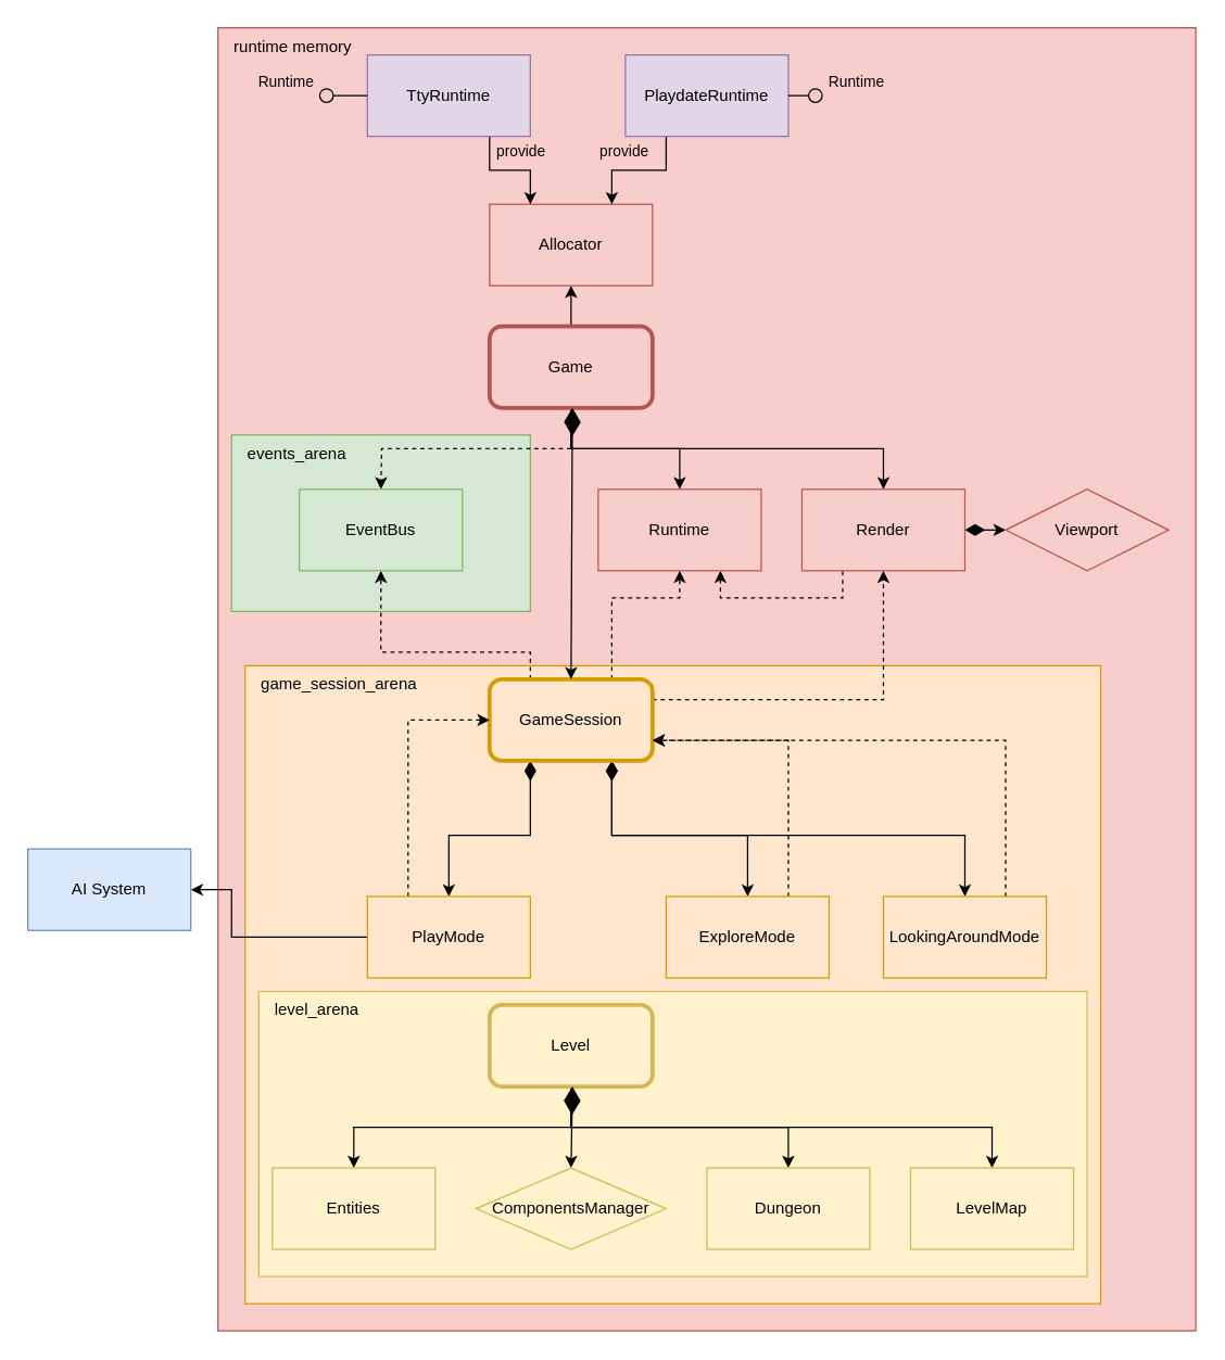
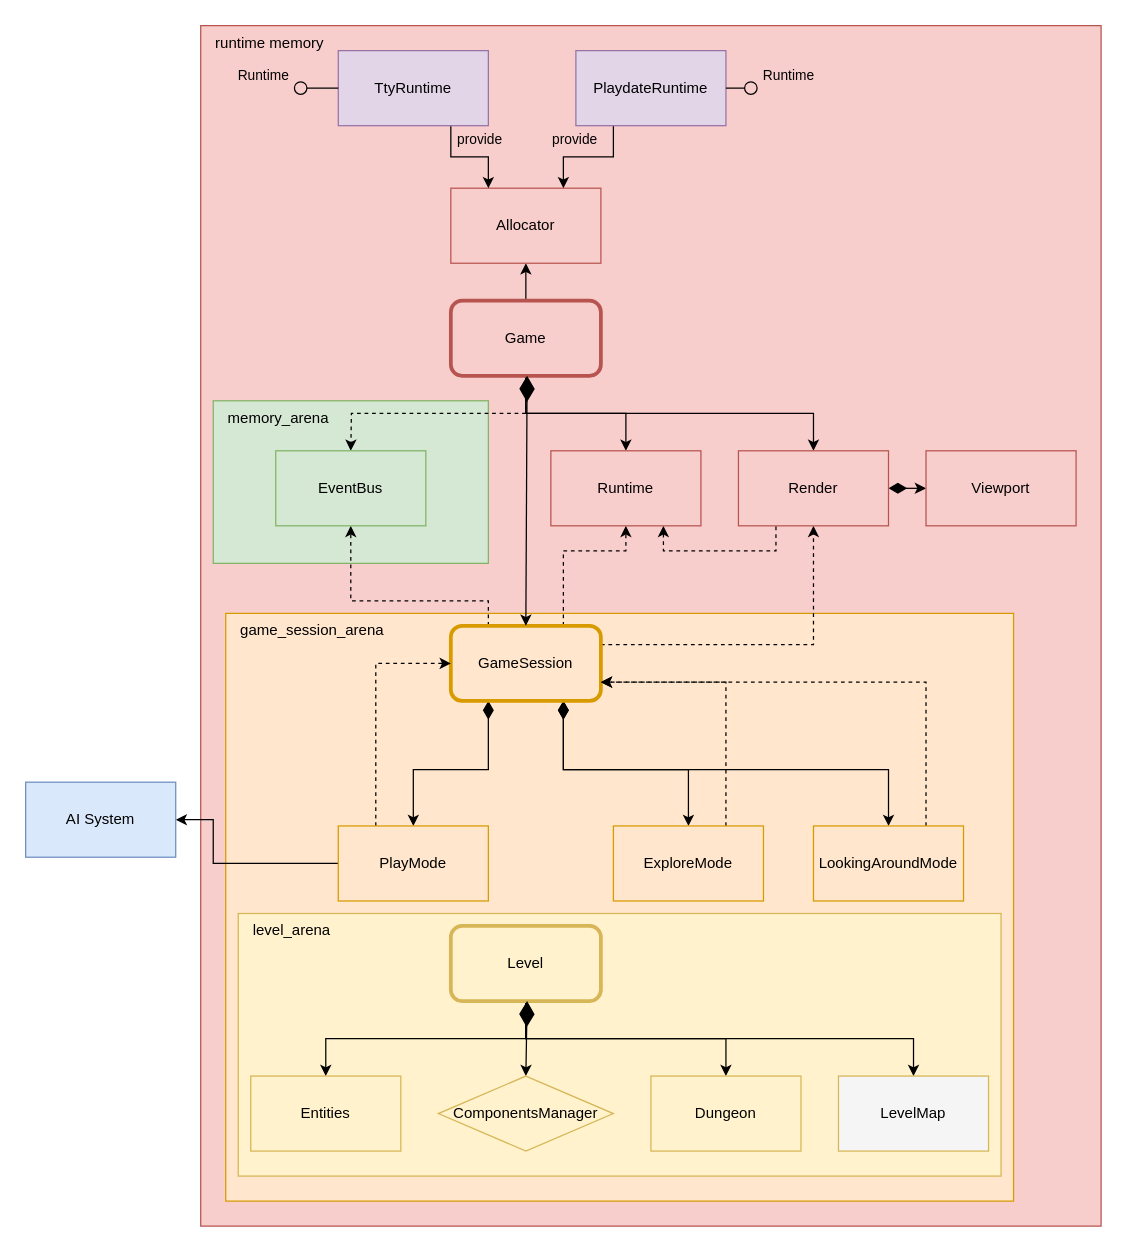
- <mxCell id="3" value="events_arena" style="rounded=0;whiteSpace=wrap;html=1;fillColor=#d5e8d4;strokeColor=#82b366;align=left;verticalAlign=top;spacingLeft=10;" vertex="1" parent="1"><mxGeometry x="170" y="320" width="220" height="130" as="geometry" /></mxCell>
+ <mxCell id="3" value="memory_arena" style="rounded=0;whiteSpace=wrap;html=1;fillColor=#d5e8d4;strokeColor=#82b366;align=left;verticalAlign=top;spacingLeft=10;" vertex="1" parent="1"><mxGeometry x="170" y="320" width="220" height="130" as="geometry" /></mxCell>
- <mxCell id="40" value="Viewport" style="rhombus;whiteSpace=wrap;html=1;fillColor=#f8cecc;strokeColor=#b85450;" parent="1" vertex="1"><mxGeometry x="740" y="360" width="120" height="60" as="geometry" /></mxCell>
+ <mxCell id="40" value="Viewport" style="rounded=0;whiteSpace=wrap;html=1;fillColor=#f8cecc;strokeColor=#b85450;" parent="1" vertex="1"><mxGeometry x="740" y="360" width="120" height="60" as="geometry" /></mxCell>
- <mxCell id="34" value="LevelMap" style="rounded=0;whiteSpace=wrap;html=1;fillColor=#fff2cc;strokeColor=#d6b656;" parent="1" vertex="1"><mxGeometry x="670" y="860" width="120" height="60" as="geometry" /></mxCell>
+ <mxCell id="34" value="LevelMap" style="rounded=0;whiteSpace=wrap;html=1;fillColor=#f5f5f5;strokeColor=#d6b656;" parent="1" vertex="1"><mxGeometry x="670" y="860" width="120" height="60" as="geometry" /></mxCell>
